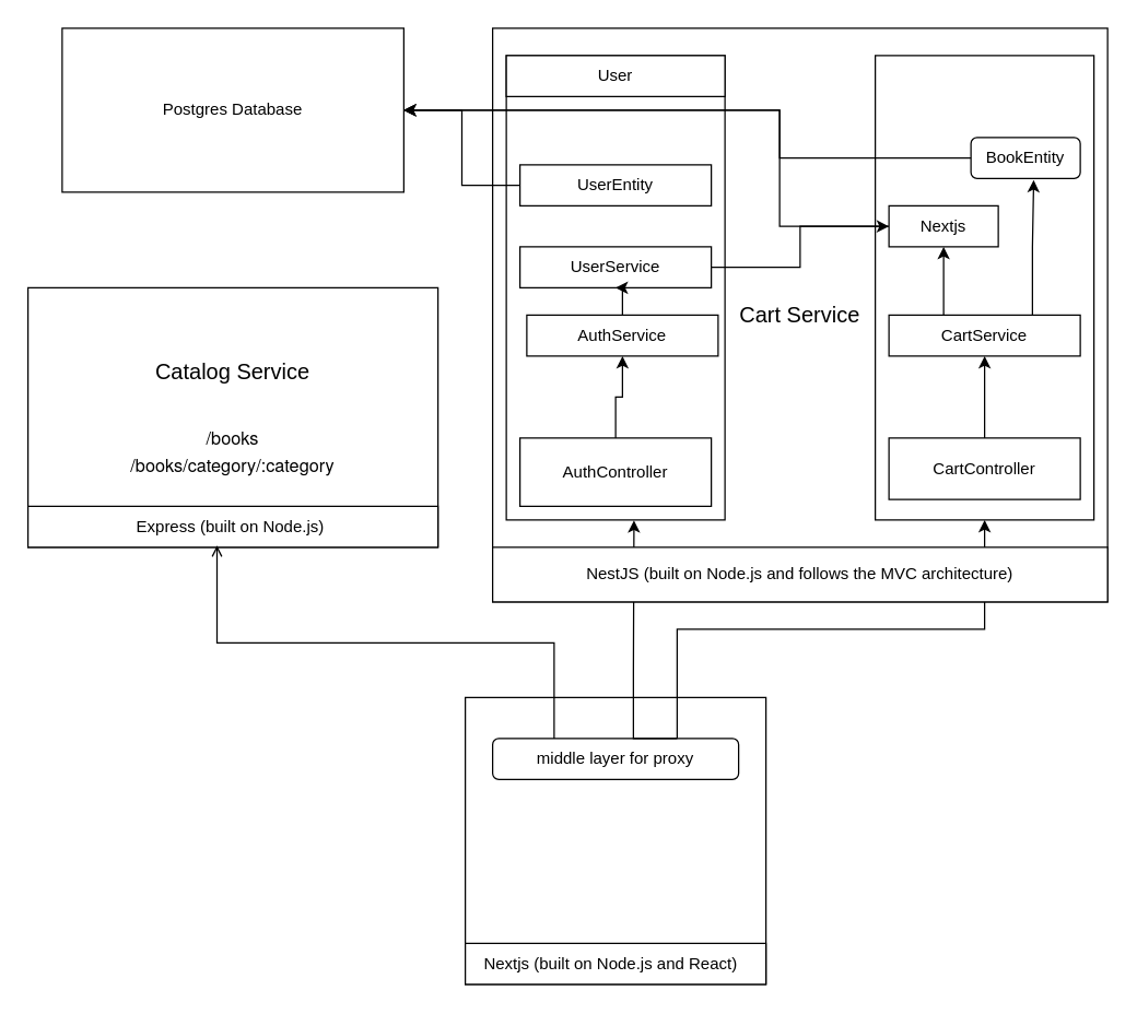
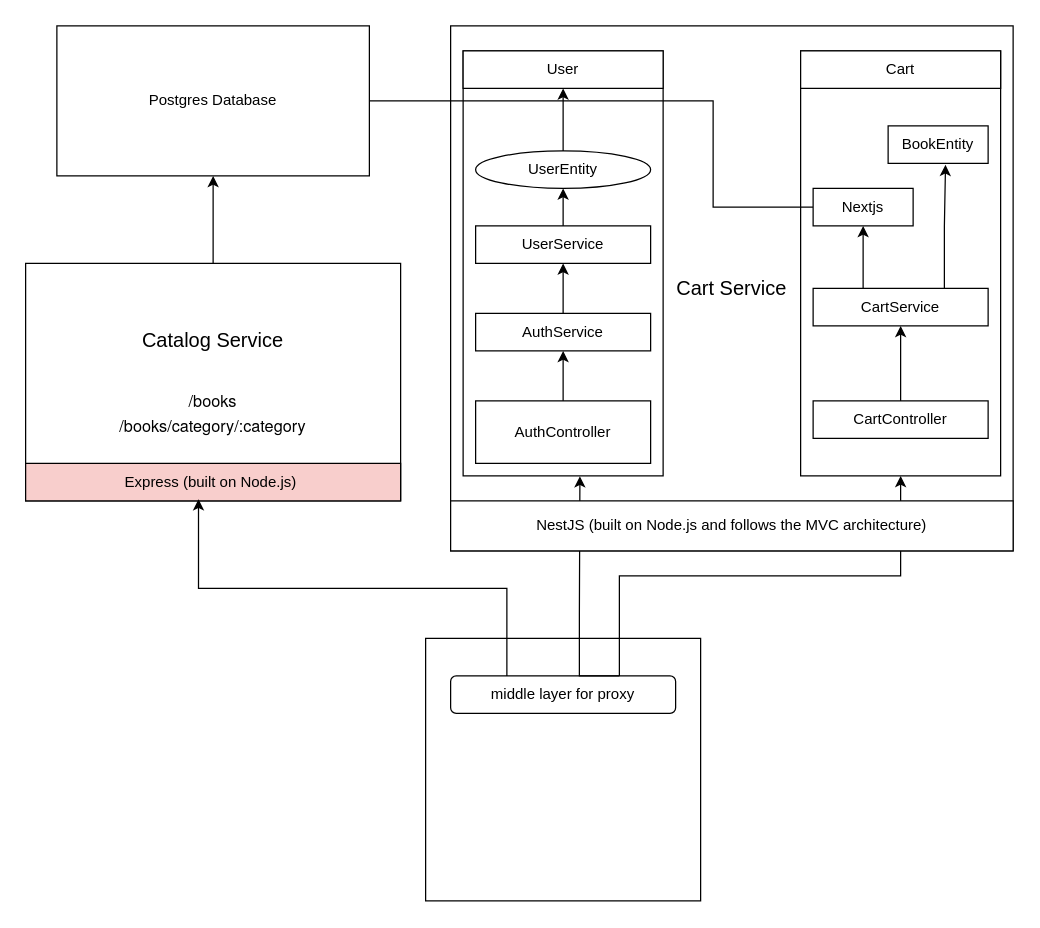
+ <mxCell id="13" value="Cart" style="rounded=0;whiteSpace=wrap;html=1;" parent="1" vertex="1"><mxGeometry x="640" y="40" width="160" height="30" as="geometry" /></mxCell>
- <mxCell id="32" style="edgeStyle=orthogonalEdgeStyle;rounded=0;orthogonalLoop=1;jettySize=auto;html=1;entryX=1;entryY=0.5;entryDx=0;entryDy=0;" parent="1" source="30" target="14" edge="1"><mxGeometry relative="1" as="geometry"><Array as="points"><mxPoint x="570" y="115" /><mxPoint x="570" y="80" /></Array></mxGeometry></mxCell>
- <mxCell id="30" value="BookEntity" style="whiteSpace=wrap;html=1;rounded=1;" parent="1" vertex="1"><mxGeometry x="710" y="100" width="80" height="30" as="geometry" /></mxCell>
+ <mxCell id="30" value="BookEntity" style="rounded=0;whiteSpace=wrap;html=1;" parent="1" vertex="1"><mxGeometry x="710" y="100" width="80" height="30" as="geometry" /></mxCell>
- <mxCell id="28" style="edgeStyle=orthogonalEdgeStyle;rounded=0;orthogonalLoop=1;jettySize=auto;html=1;exitX=0;exitY=0.5;exitDx=0;exitDy=0;entryX=1;entryY=0.5;entryDx=0;entryDy=0;" parent="1" source="29" target="14" edge="1"><mxGeometry relative="1" as="geometry"><Array as="points"><mxPoint x="570" y="165" /><mxPoint x="570" y="80" /></Array></mxGeometry></mxCell>
+ <mxCell id="28" style="edgeStyle=orthogonalEdgeStyle;rounded=0;orthogonalLoop=1;jettySize=auto;html=1;exitX=0;exitY=0.5;exitDx=0;exitDy=0;entryX=1;entryY=0.5;entryDx=0;entryDy=0;endArrow=none;" parent="1" source="29" target="14" edge="1"><mxGeometry relative="1" as="geometry"><Array as="points"><mxPoint x="570" y="165" /><mxPoint x="570" y="80" /></Array></mxGeometry></mxCell>
- <mxCell id="15" style="edgeStyle=orthogonalEdgeStyle;rounded=0;orthogonalLoop=1;jettySize=auto;html=1;" parent="1" source="16" target="14" edge="1"><mxGeometry relative="1" as="geometry" /></mxCell>
+ <mxCell id="15" style="edgeStyle=orthogonalEdgeStyle;rounded=0;orthogonalLoop=1;jettySize=auto;html=1;" parent="1" source="16" target="12" edge="1"><mxGeometry relative="1" as="geometry" /></mxCell>
- <mxCell id="16" value="UserEntity" style="rounded=0;whiteSpace=wrap;html=1;" parent="1" vertex="1"><mxGeometry x="380" y="120" width="140" height="30" as="geometry" /></mxCell>
+ <mxCell id="16" value="UserEntity" style="ellipse;whiteSpace=wrap;html=1;" parent="1" vertex="1"><mxGeometry x="380" y="120" width="140" height="30" as="geometry" /></mxCell>
+ <mxCell id="4" style="edgeStyle=orthogonalEdgeStyle;rounded=0;orthogonalLoop=1;jettySize=auto;html=1;entryX=0.5;entryY=1;entryDx=0;entryDy=0;" parent="1" source="5" target="14" edge="1"><mxGeometry relative="1" as="geometry" /></mxCell>
- <mxCell id="17" style="edgeStyle=orthogonalEdgeStyle;rounded=0;orthogonalLoop=1;jettySize=auto;html=1;" parent="1" source="18" target="29" edge="1"><mxGeometry relative="1" as="geometry" /></mxCell>
+ <mxCell id="17" style="edgeStyle=orthogonalEdgeStyle;rounded=0;orthogonalLoop=1;jettySize=auto;html=1;entryX=0.5;entryY=1;entryDx=0;entryDy=0;" parent="1" source="18" target="16" edge="1"><mxGeometry relative="1" as="geometry" /></mxCell>
- <mxCell id="20" value="AuthService" style="rounded=0;whiteSpace=wrap;html=1;" parent="1" vertex="1"><mxGeometry x="385" y="230" width="140" height="30" as="geometry" /></mxCell>
+ <mxCell id="20" value="AuthService" style="rounded=0;whiteSpace=wrap;html=1;" parent="1" vertex="1"><mxGeometry x="380" y="250" width="140" height="30" as="geometry" /></mxCell>
- <mxCell id="25" value="CartController" style="rounded=0;whiteSpace=wrap;html=1;" parent="1" vertex="1"><mxGeometry x="650" y="320" width="140" height="45" as="geometry" /></mxCell>
+ <mxCell id="25" value="CartController" style="rounded=0;whiteSpace=wrap;html=1;" parent="1" vertex="1"><mxGeometry x="650" y="320" width="140" height="30" as="geometry" /></mxCell>
- <mxCell id="6" value="Express (built on&amp;nbsp;Node.js)&amp;nbsp;" style="rounded=0;whiteSpace=wrap;html=1;" parent="1" vertex="1"><mxGeometry x="20" y="370" width="300" height="30" as="geometry" /></mxCell>
+ <mxCell id="6" value="Express (built on&amp;nbsp;Node.js)&amp;nbsp;" style="rounded=0;whiteSpace=wrap;html=1;fillColor=#f8cecc;" parent="1" vertex="1"><mxGeometry x="20" y="370" width="300" height="30" as="geometry" /></mxCell>
- <mxCell id="8" style="edgeStyle=orthogonalEdgeStyle;rounded=0;orthogonalLoop=1;jettySize=auto;html=1;entryX=0.461;entryY=0.993;entryDx=0;entryDy=0;entryPerimeter=0;exitX=0.25;exitY=0;exitDx=0;exitDy=0;endArrow=open;" parent="1" source="3" target="5" edge="1"><mxGeometry relative="1" as="geometry" /></mxCell>
+ <mxCell id="8" style="edgeStyle=orthogonalEdgeStyle;rounded=0;orthogonalLoop=1;jettySize=auto;html=1;entryX=0.461;entryY=0.993;entryDx=0;entryDy=0;entryPerimeter=0;exitX=0.25;exitY=0;exitDx=0;exitDy=0;" parent="1" source="3" target="5" edge="1"><mxGeometry relative="1" as="geometry" /></mxCell>
- <mxCell id="7" value="&lt;span style=&quot;text-wrap-mode: nowrap;&quot;&gt;Nextjs (built on Node.js and React)&amp;nbsp;&amp;nbsp;&lt;/span&gt;" style="rounded=0;whiteSpace=wrap;html=1;" parent="1" vertex="1"><mxGeometry x="340" y="690" width="220" height="30" as="geometry" /></mxCell>
